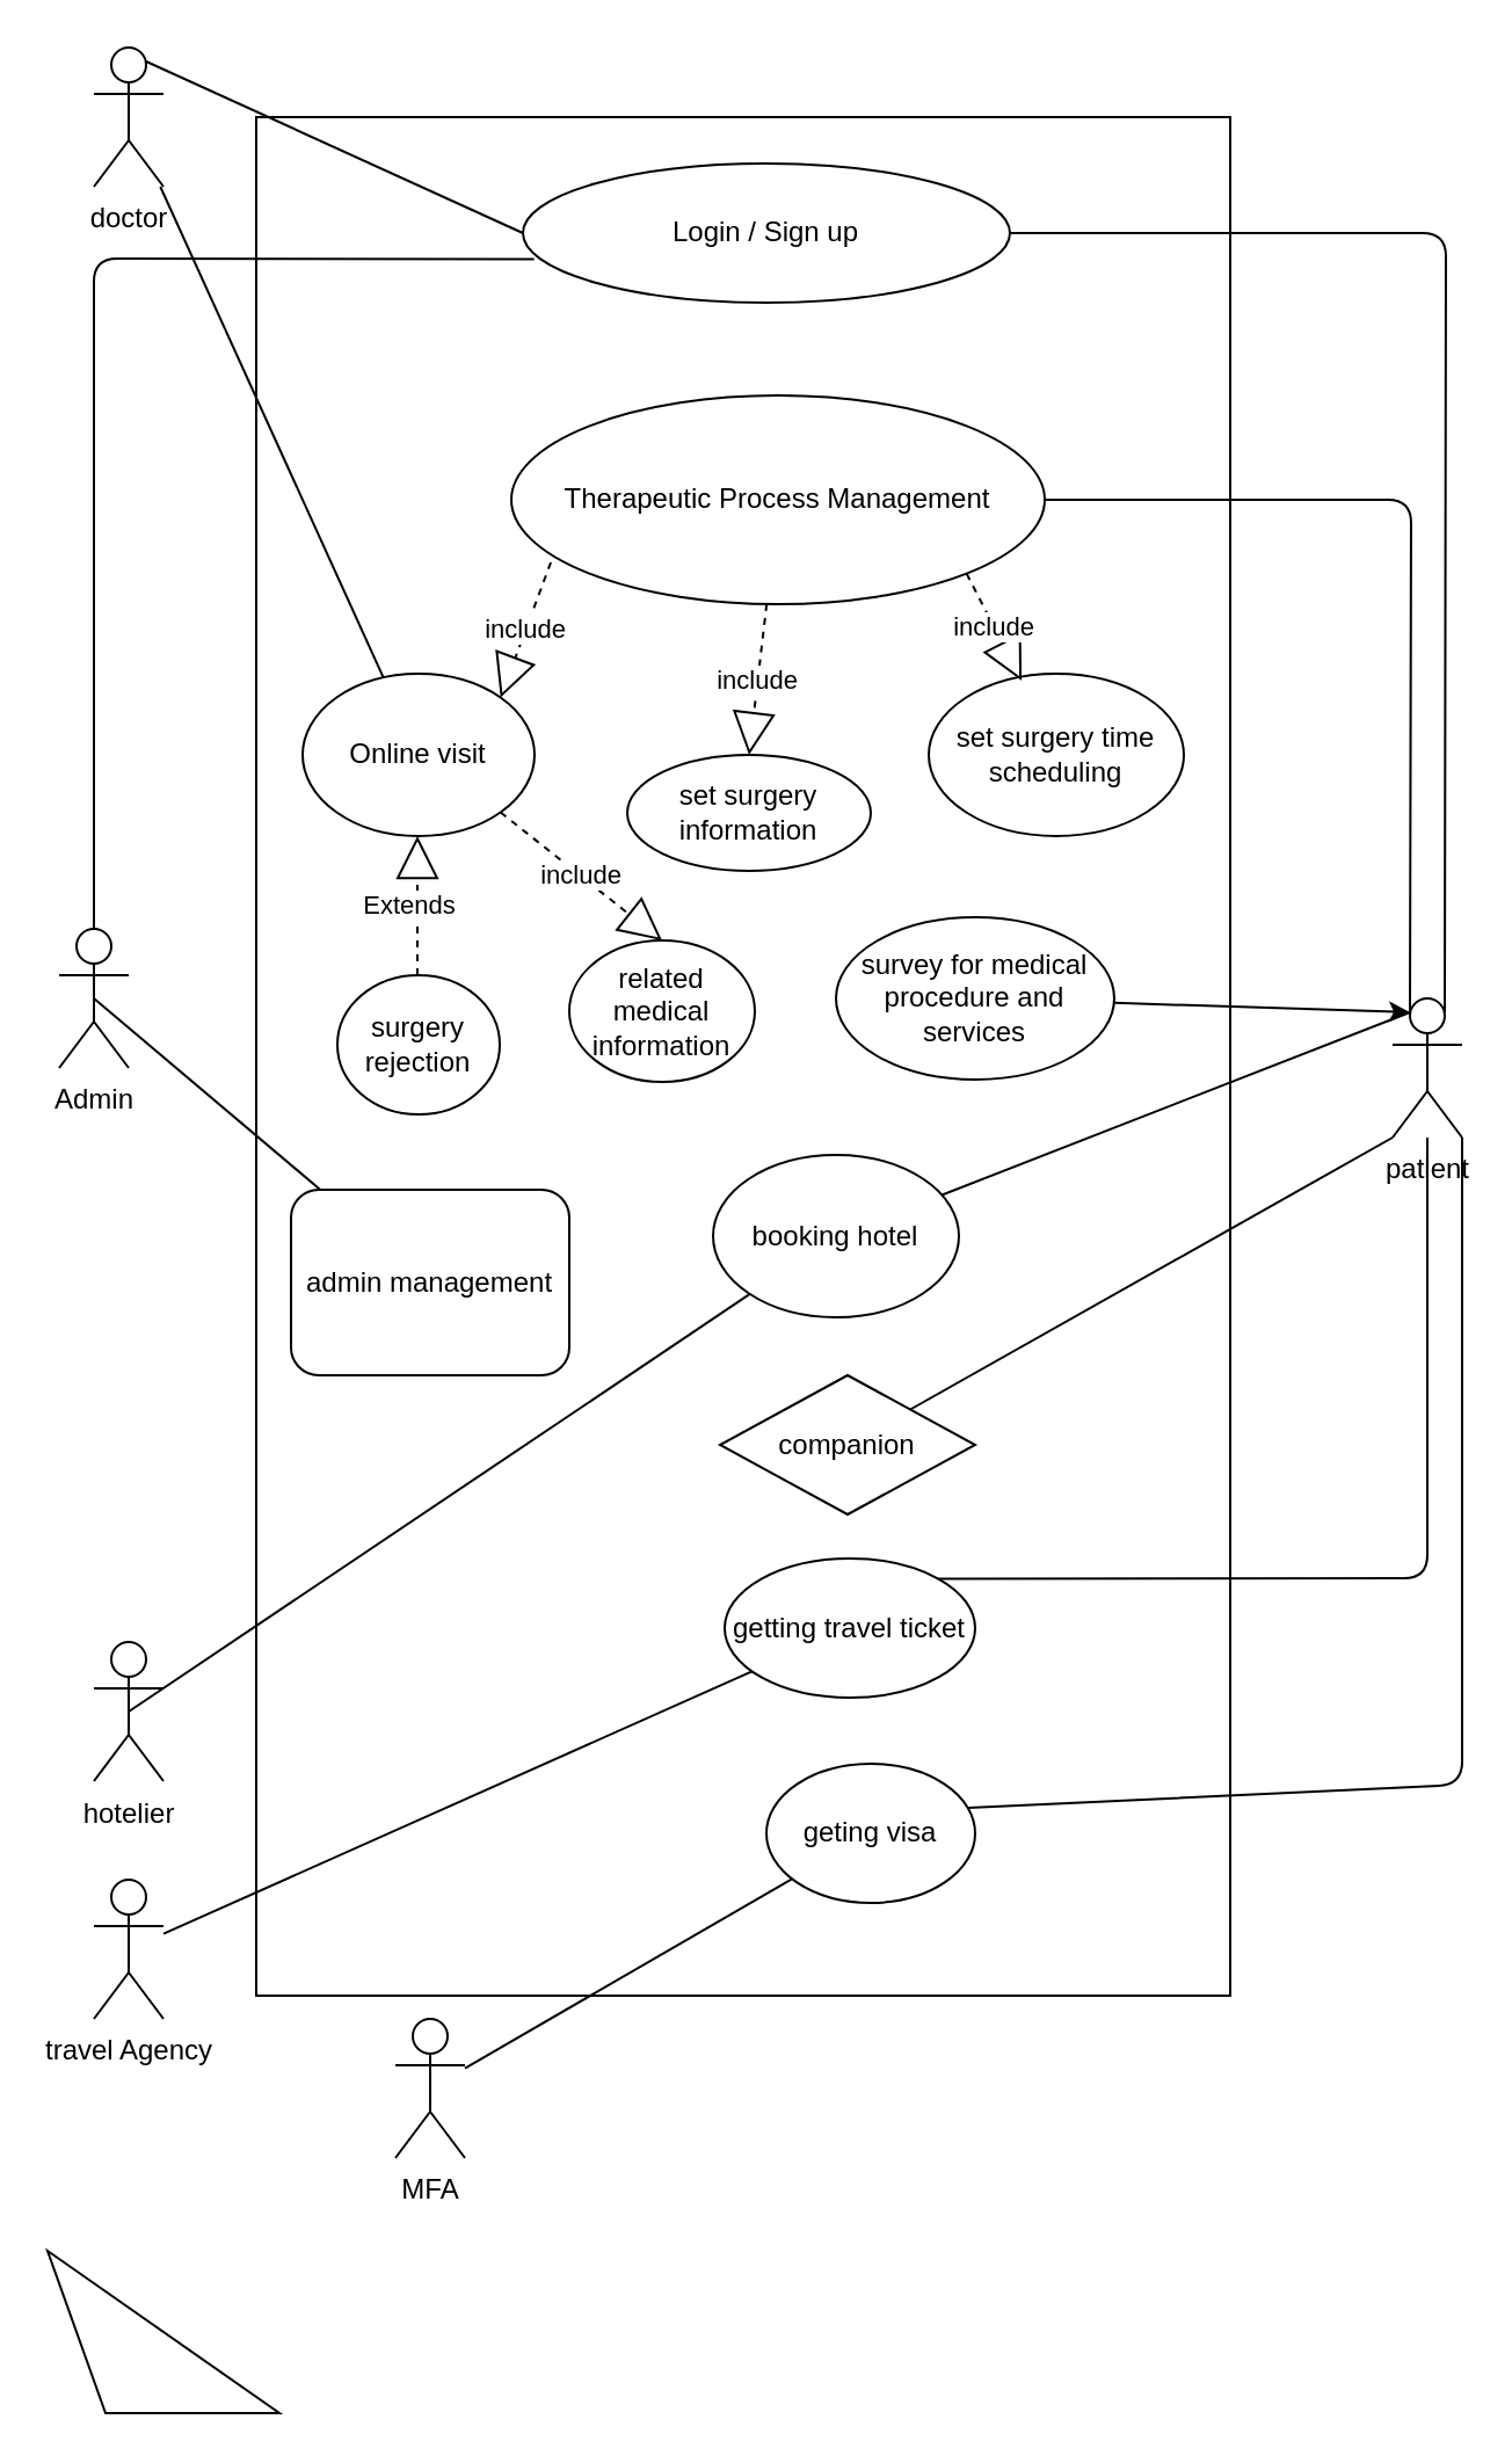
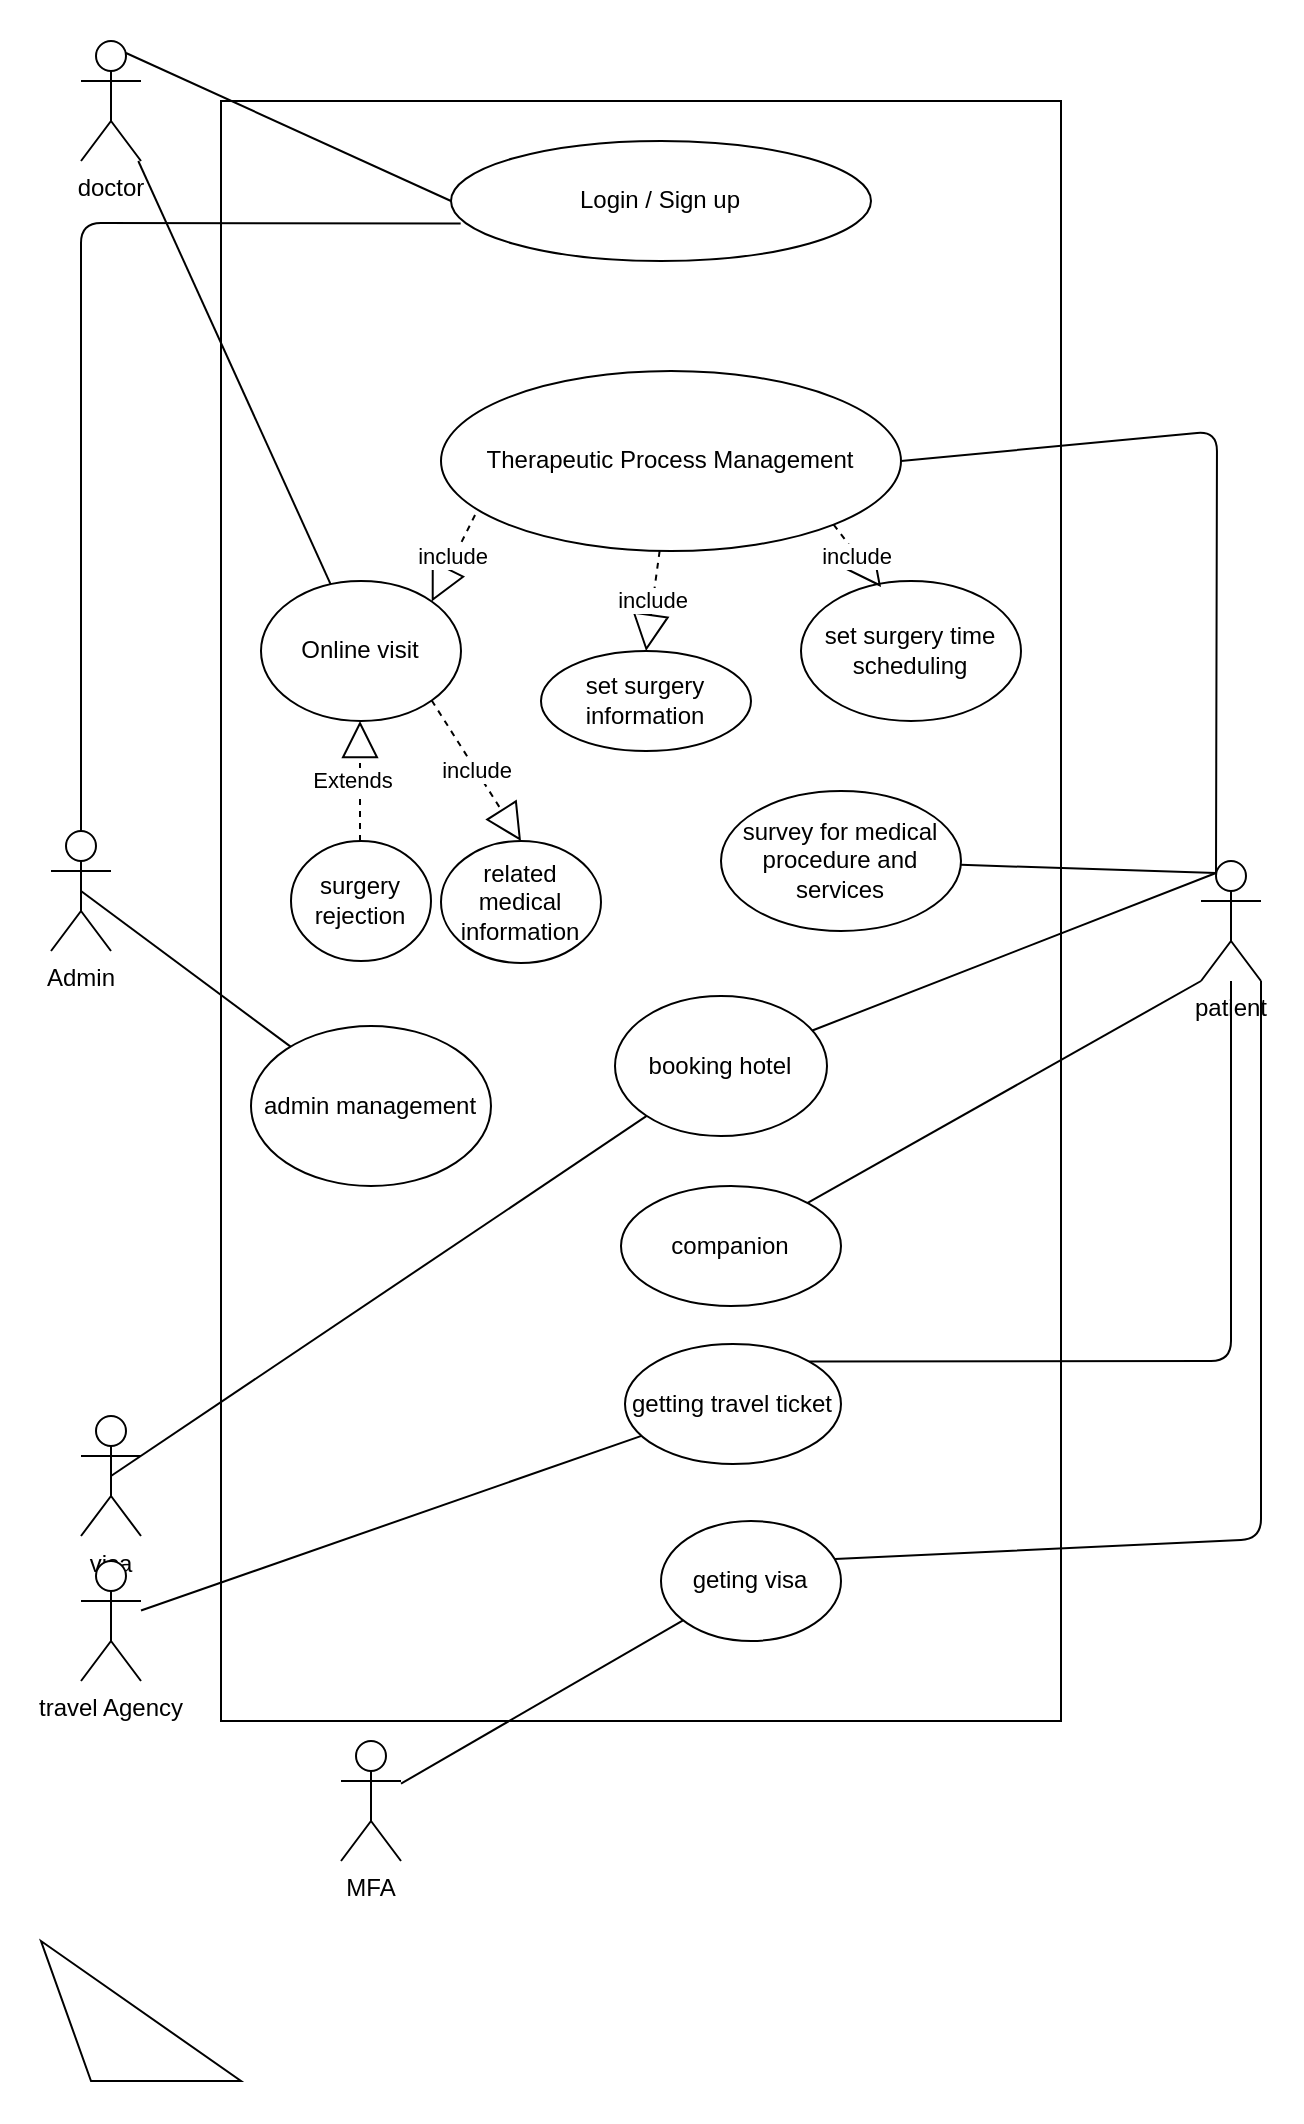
- <mxCell id="22" value="" style="endArrow=none;html=1;exitX=0.75;exitY=0.1;exitDx=0;exitDy=0;exitPerimeter=0;" parent="1" source="3" target="8" edge="1"><mxGeometry width="50" height="50" relative="1" as="geometry"><mxPoint x="590" y="160" as="sourcePoint" /><mxPoint x="640" y="110" as="targetPoint" /><Array as="points"><mxPoint x="623" y="100" /></Array></mxGeometry></mxCell>
- <mxCell id="9" value="Therapeutic Process Management" style="ellipse;whiteSpace=wrap;html=1;" parent="1" vertex="1"><mxGeometry x="220" y="170" width="230" height="90" as="geometry" /></mxCell>
+ <mxCell id="9" value="Therapeutic Process Management" style="ellipse;whiteSpace=wrap;html=1;" parent="1" vertex="1"><mxGeometry x="220" y="185" width="230" height="90" as="geometry" /></mxCell>
- <mxCell id="37" value="Admin" style="shape=umlActor;verticalLabelPosition=bottom;labelBackgroundColor=#ffffff;verticalAlign=top;html=1;outlineConnect=0;" parent="1" vertex="1"><mxGeometry x="25" y="400" width="30" height="60" as="geometry" /></mxCell>
+ <mxCell id="37" value="Admin" style="shape=umlActor;verticalLabelPosition=bottom;labelBackgroundColor=#ffffff;verticalAlign=top;html=1;outlineConnect=0;" parent="1" vertex="1"><mxGeometry x="25" y="415" width="30" height="60" as="geometry" /></mxCell>
- <mxCell id="24" value="related medical information" style="ellipse;whiteSpace=wrap;html=1;" parent="1" vertex="1"><mxGeometry x="245" y="405" width="80" height="61" as="geometry" /></mxCell>
+ <mxCell id="24" value="related medical information" style="ellipse;whiteSpace=wrap;html=1;" parent="1" vertex="1"><mxGeometry x="220" y="420" width="80" height="61" as="geometry" /></mxCell>
- <mxCell id="36" value="" style="endArrow=classic;html=1;entryX=0.25;entryY=0.1;entryDx=0;entryDy=0;entryPerimeter=0;" parent="1" source="35" target="3" edge="1"><mxGeometry width="50" height="50" relative="1" as="geometry"><mxPoint x="485" y="455" as="sourcePoint" /><mxPoint x="535" y="405" as="targetPoint" /></mxGeometry></mxCell>
+ <mxCell id="36" value="" style="endArrow=none;html=1;entryX=0.25;entryY=0.1;entryDx=0;entryDy=0;entryPerimeter=0;" parent="1" source="35" target="3" edge="1"><mxGeometry width="50" height="50" relative="1" as="geometry"><mxPoint x="485" y="455" as="sourcePoint" /><mxPoint x="535" y="405" as="targetPoint" /></mxGeometry></mxCell>
- <mxCell id="39" value="admin management" style="whiteSpace=wrap;html=1;rounded=1;" vertex="1" parent="1"><mxGeometry x="125" y="512.5" width="120" height="80" as="geometry" /></mxCell>
+ <mxCell id="39" value="admin management" style="ellipse;whiteSpace=wrap;html=1;" vertex="1" parent="1"><mxGeometry x="125" y="512.5" width="120" height="80" as="geometry" /></mxCell>
- <mxCell id="19" value="companion" style="rhombus;whiteSpace=wrap;html=1;" parent="1" vertex="1"><mxGeometry x="310" y="592.5" width="110" height="60" as="geometry" /></mxCell>
+ <mxCell id="19" value="companion" style="ellipse;whiteSpace=wrap;html=1;" parent="1" vertex="1"><mxGeometry x="310" y="592.5" width="110" height="60" as="geometry" /></mxCell>
- <mxCell id="4" value="hotelier" style="shape=umlActor;verticalLabelPosition=bottom;labelBackgroundColor=#ffffff;verticalAlign=top;html=1;outlineConnect=0;" parent="1" vertex="1"><mxGeometry x="40" y="707.5" width="30" height="60" as="geometry" /></mxCell>
+ <mxCell id="4" value="visa" style="shape=umlActor;verticalLabelPosition=bottom;labelBackgroundColor=#ffffff;verticalAlign=top;html=1;outlineConnect=0;" parent="1" vertex="1"><mxGeometry x="40" y="707.5" width="30" height="60" as="geometry" /></mxCell>
- <mxCell id="5" value="travel Agency" style="shape=umlActor;verticalLabelPosition=bottom;labelBackgroundColor=#ffffff;verticalAlign=top;html=1;outlineConnect=0;" parent="1" vertex="1"><mxGeometry x="40" y="810" width="30" height="60" as="geometry" /></mxCell>
+ <mxCell id="5" value="travel Agency" style="shape=umlActor;verticalLabelPosition=bottom;labelBackgroundColor=#ffffff;verticalAlign=top;html=1;outlineConnect=0;" parent="1" vertex="1"><mxGeometry x="40" y="780" width="30" height="60" as="geometry" /></mxCell>
